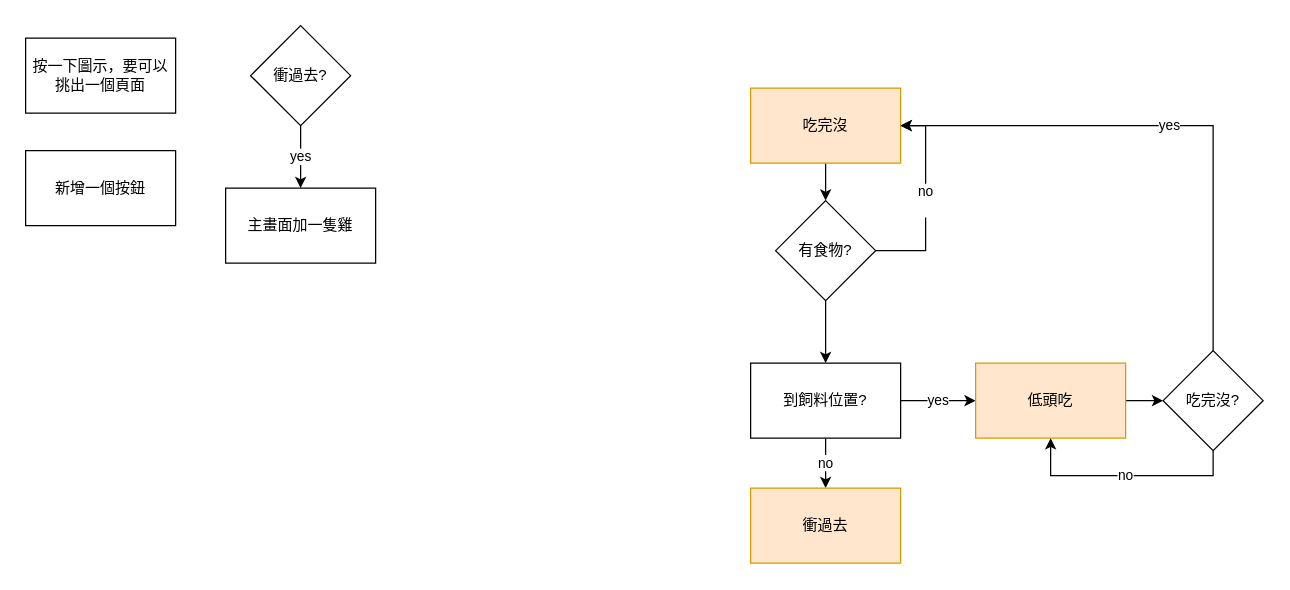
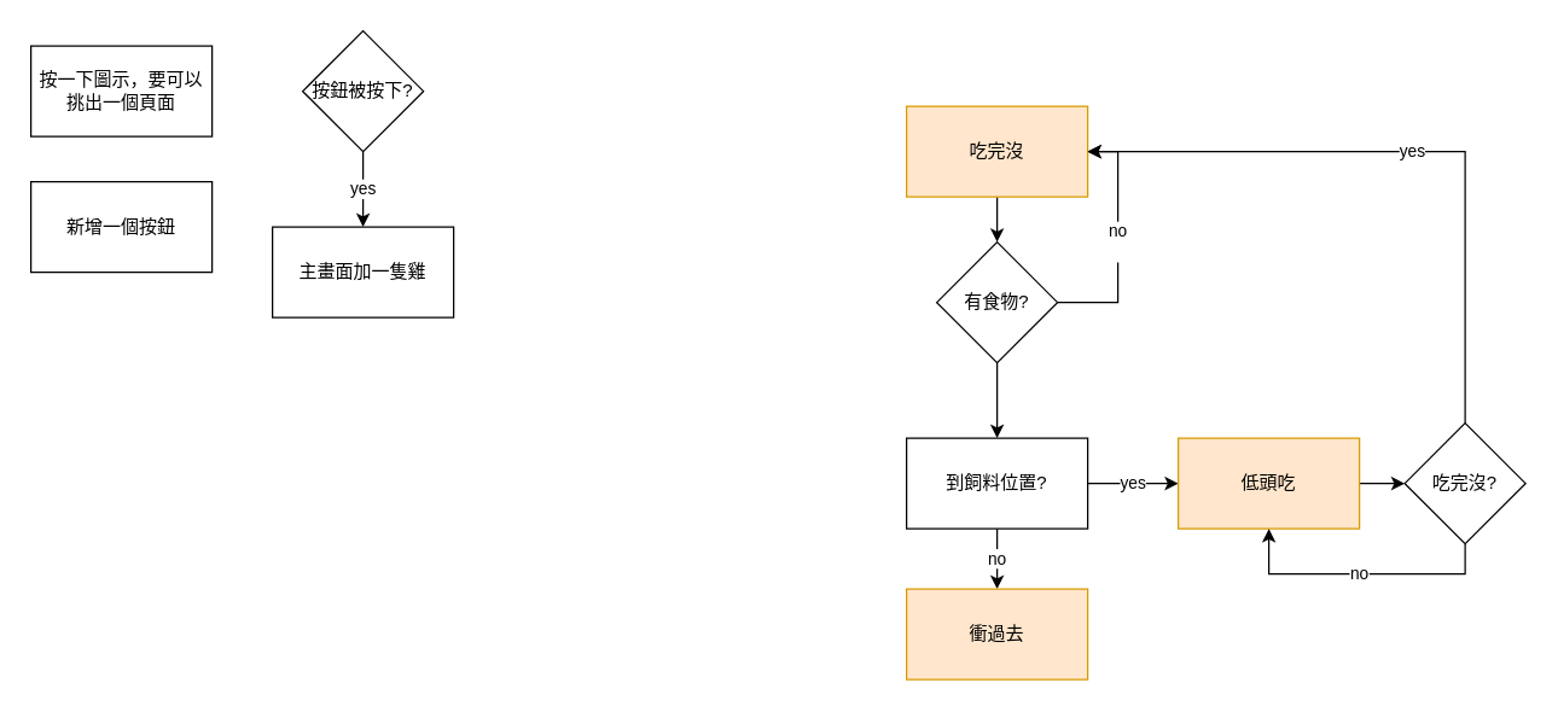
- <mxCell id="3" value="衝過去?" style="rhombus;whiteSpace=wrap;html=1;" parent="1" vertex="1"><mxGeometry x="200" y="20" width="80" height="80" as="geometry" /></mxCell>
+ <mxCell id="3" value="按鈕被按下?" style="rhombus;whiteSpace=wrap;html=1;" parent="1" vertex="1"><mxGeometry x="200" y="20" width="80" height="80" as="geometry" /></mxCell>
